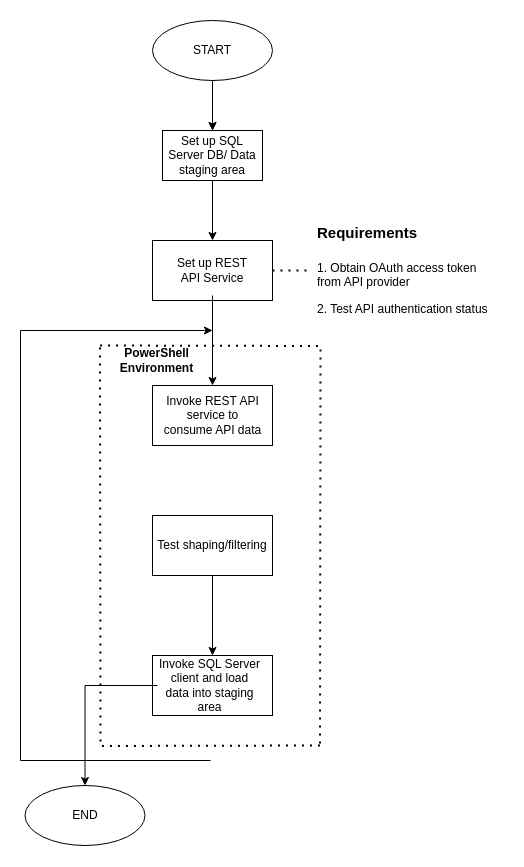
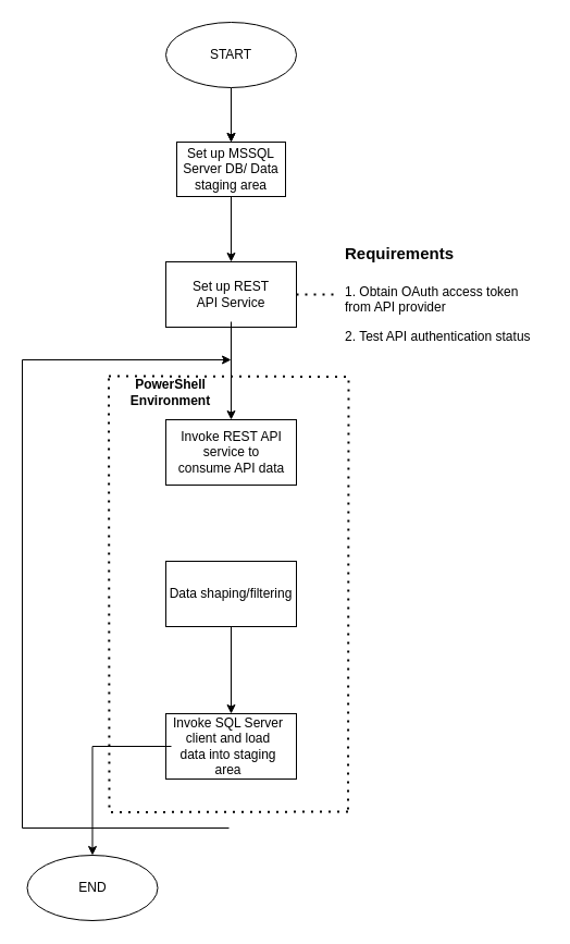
- <mxCell id="4" value="&lt;span style=&quot;&quot;&gt;Set up SQL Server DB/ Data staging area&lt;/span&gt;" style="text;html=1;strokeColor=none;fillColor=none;align=center;verticalAlign=middle;whiteSpace=wrap;rounded=0;" vertex="1" parent="1"><mxGeometry x="167" y="130" width="90" height="50" as="geometry" /></mxCell>
+ <mxCell id="4" value="&lt;span style=&quot;&quot;&gt;Set up MSSQL Server DB/ Data staging area&lt;/span&gt;" style="text;html=1;strokeColor=none;fillColor=none;align=center;verticalAlign=middle;whiteSpace=wrap;rounded=0;" vertex="1" parent="1"><mxGeometry x="167" y="130" width="90" height="50" as="geometry" /></mxCell>
- <mxCell id="12" value="Test shaping/filtering" style="whiteSpace=wrap;html=1;" vertex="1" parent="1"><mxGeometry x="152" y="515" width="120" height="60" as="geometry" /></mxCell>
+ <mxCell id="12" value="Data shaping/filtering" style="whiteSpace=wrap;html=1;" vertex="1" parent="1"><mxGeometry x="152" y="515" width="120" height="60" as="geometry" /></mxCell>
